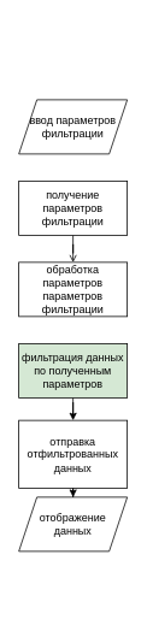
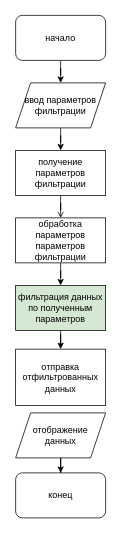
+ <mxCell id="3" value="начало" style="rounded=1;whiteSpace=wrap;html=1;" vertex="1" parent="1"><mxGeometry x="20" y="20" width="120" height="60" as="geometry" /></mxCell>
+ <mxCell id="2" style="edgeStyle=orthogonalEdgeStyle;rounded=0;orthogonalLoop=1;jettySize=auto;html=1;" edge="1" parent="1" source="3" target="5"><mxGeometry relative="1" as="geometry" /></mxCell>
+ <mxCell id="4" style="edgeStyle=orthogonalEdgeStyle;rounded=0;orthogonalLoop=1;jettySize=auto;html=1;" edge="1" parent="1" source="5" target="7"><mxGeometry relative="1" as="geometry" /></mxCell>
+ <mxCell id="8" style="edgeStyle=orthogonalEdgeStyle;rounded=0;orthogonalLoop=1;jettySize=auto;html=1;" edge="1" parent="1" source="9" target="11"><mxGeometry relative="1" as="geometry" /></mxCell>
- <mxCell id="12" style="edgeStyle=orthogonalEdgeStyle;rounded=0;orthogonalLoop=1;jettySize=auto;html=1;" edge="1" parent="1" source="13" target="15"><mxGeometry relative="1" as="geometry" /></mxCell>
+ <mxCell id="14" style="edgeStyle=orthogonalEdgeStyle;rounded=0;orthogonalLoop=1;jettySize=auto;html=1;" edge="1" parent="1" source="15" target="16"><mxGeometry relative="1" as="geometry" /></mxCell>
+ <mxCell id="16" value="конец" style="rounded=1;whiteSpace=wrap;html=1;" vertex="1" parent="1"><mxGeometry x="20" y="630" width="120" height="60" as="geometry" /></mxCell>
